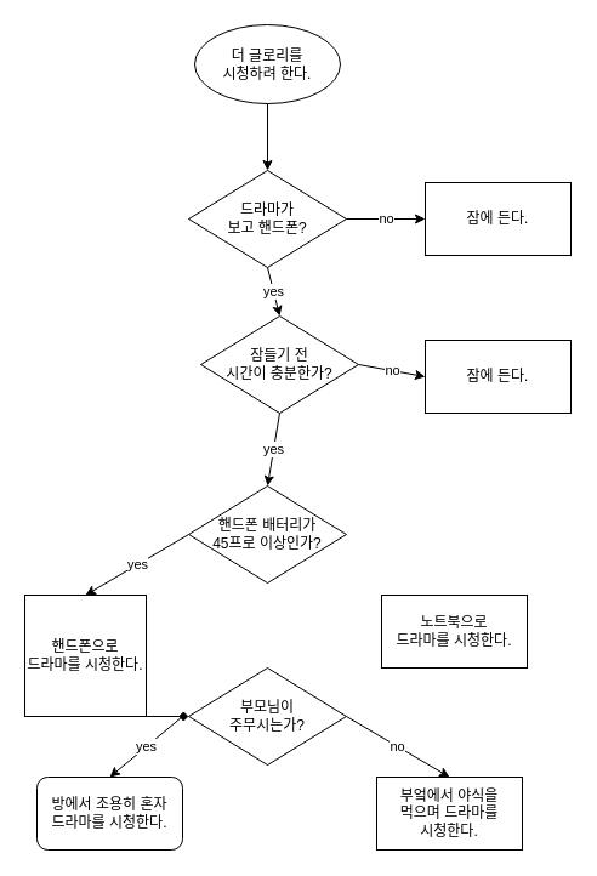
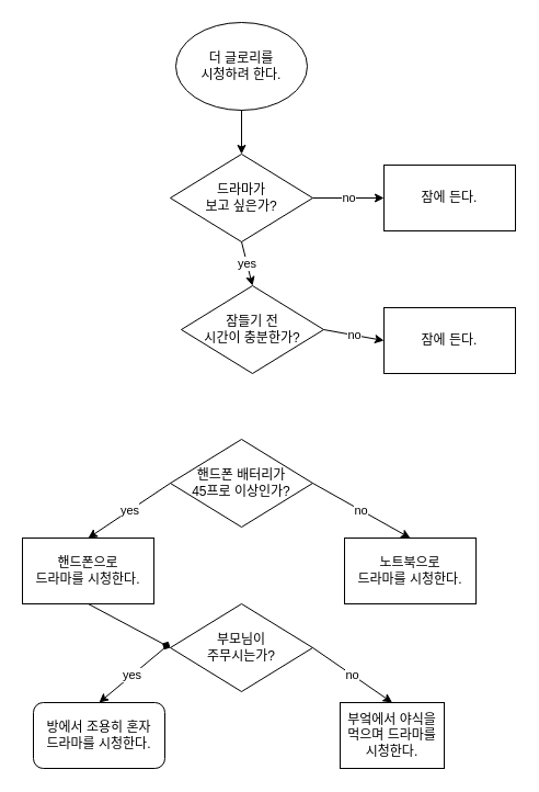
- <mxCell id="2" value="더 글로리를&lt;br&gt;시청하려 한다." style="ellipse;whiteSpace=wrap;html=1;" vertex="1" parent="1"><mxGeometry x="160" y="20" width="120" height="65" as="geometry" /></mxCell>
+ <mxCell id="2" value="더 글로리를&lt;br&gt;시청하려 한다." style="ellipse;whiteSpace=wrap;html=1;" vertex="1" parent="1"><mxGeometry x="160" y="20" width="120" height="80" as="geometry" /></mxCell>
- <mxCell id="3" value="드라마가&lt;br&gt;보고 핸드폰?" style="rhombus;whiteSpace=wrap;html=1;" vertex="1" parent="1"><mxGeometry x="155" y="140" width="130" height="80" as="geometry" /></mxCell>
+ <mxCell id="3" value="드라마가&lt;br&gt;보고 싶은가?" style="rhombus;whiteSpace=wrap;html=1;" vertex="1" parent="1"><mxGeometry x="155" y="140" width="130" height="80" as="geometry" /></mxCell>
- <mxCell id="11" value="yes" style="endArrow=classic;html=1;entryX=0.5;entryY=0;entryDx=0;entryDy=0;exitX=0.5;exitY=1;exitDx=0;exitDy=0;" edge="1" parent="1" source="4" target="5"><mxGeometry width="50" height="50" relative="1" as="geometry"><mxPoint x="220" y="350" as="sourcePoint" /><mxPoint x="230" y="280" as="targetPoint" /></mxGeometry></mxCell>
+ <mxCell id="19" value="no" style="endArrow=classic;html=1;entryX=0.5;entryY=0;entryDx=0;entryDy=0;exitX=1;exitY=0.5;exitDx=0;exitDy=0;" edge="1" parent="1" source="5" target="16"><mxGeometry width="50" height="50" relative="1" as="geometry"><mxPoint x="230" y="490" as="sourcePoint" /><mxPoint x="90" y="500" as="targetPoint" /></mxGeometry></mxCell>
- <mxCell id="15" value="핸드폰으로&lt;br&gt;드라마를 시청한다." style="rounded=0;whiteSpace=wrap;html=1;" vertex="1" parent="1"><mxGeometry x="20" y="490" width="100" height="100" as="geometry" /></mxCell>
+ <mxCell id="15" value="핸드폰으로&lt;br&gt;드라마를 시청한다." style="rounded=0;whiteSpace=wrap;html=1;" vertex="1" parent="1"><mxGeometry x="20" y="490" width="120" height="60" as="geometry" /></mxCell>
- <mxCell id="18" value="부엌에서 야식을&lt;br&gt;먹으며 드라마를&lt;br&gt;시청한다." style="rounded=0;whiteSpace=wrap;html=1;" vertex="1" parent="1"><mxGeometry x="310" y="640" width="120" height="60" as="geometry" /></mxCell>
+ <mxCell id="18" value="부엌에서 야식을&lt;br&gt;먹으며 드라마를&lt;br&gt;시청한다." style="rounded=0;whiteSpace=wrap;html=1;" vertex="1" parent="1"><mxGeometry x="310" y="640" width="95" height="60" as="geometry" /></mxCell>
